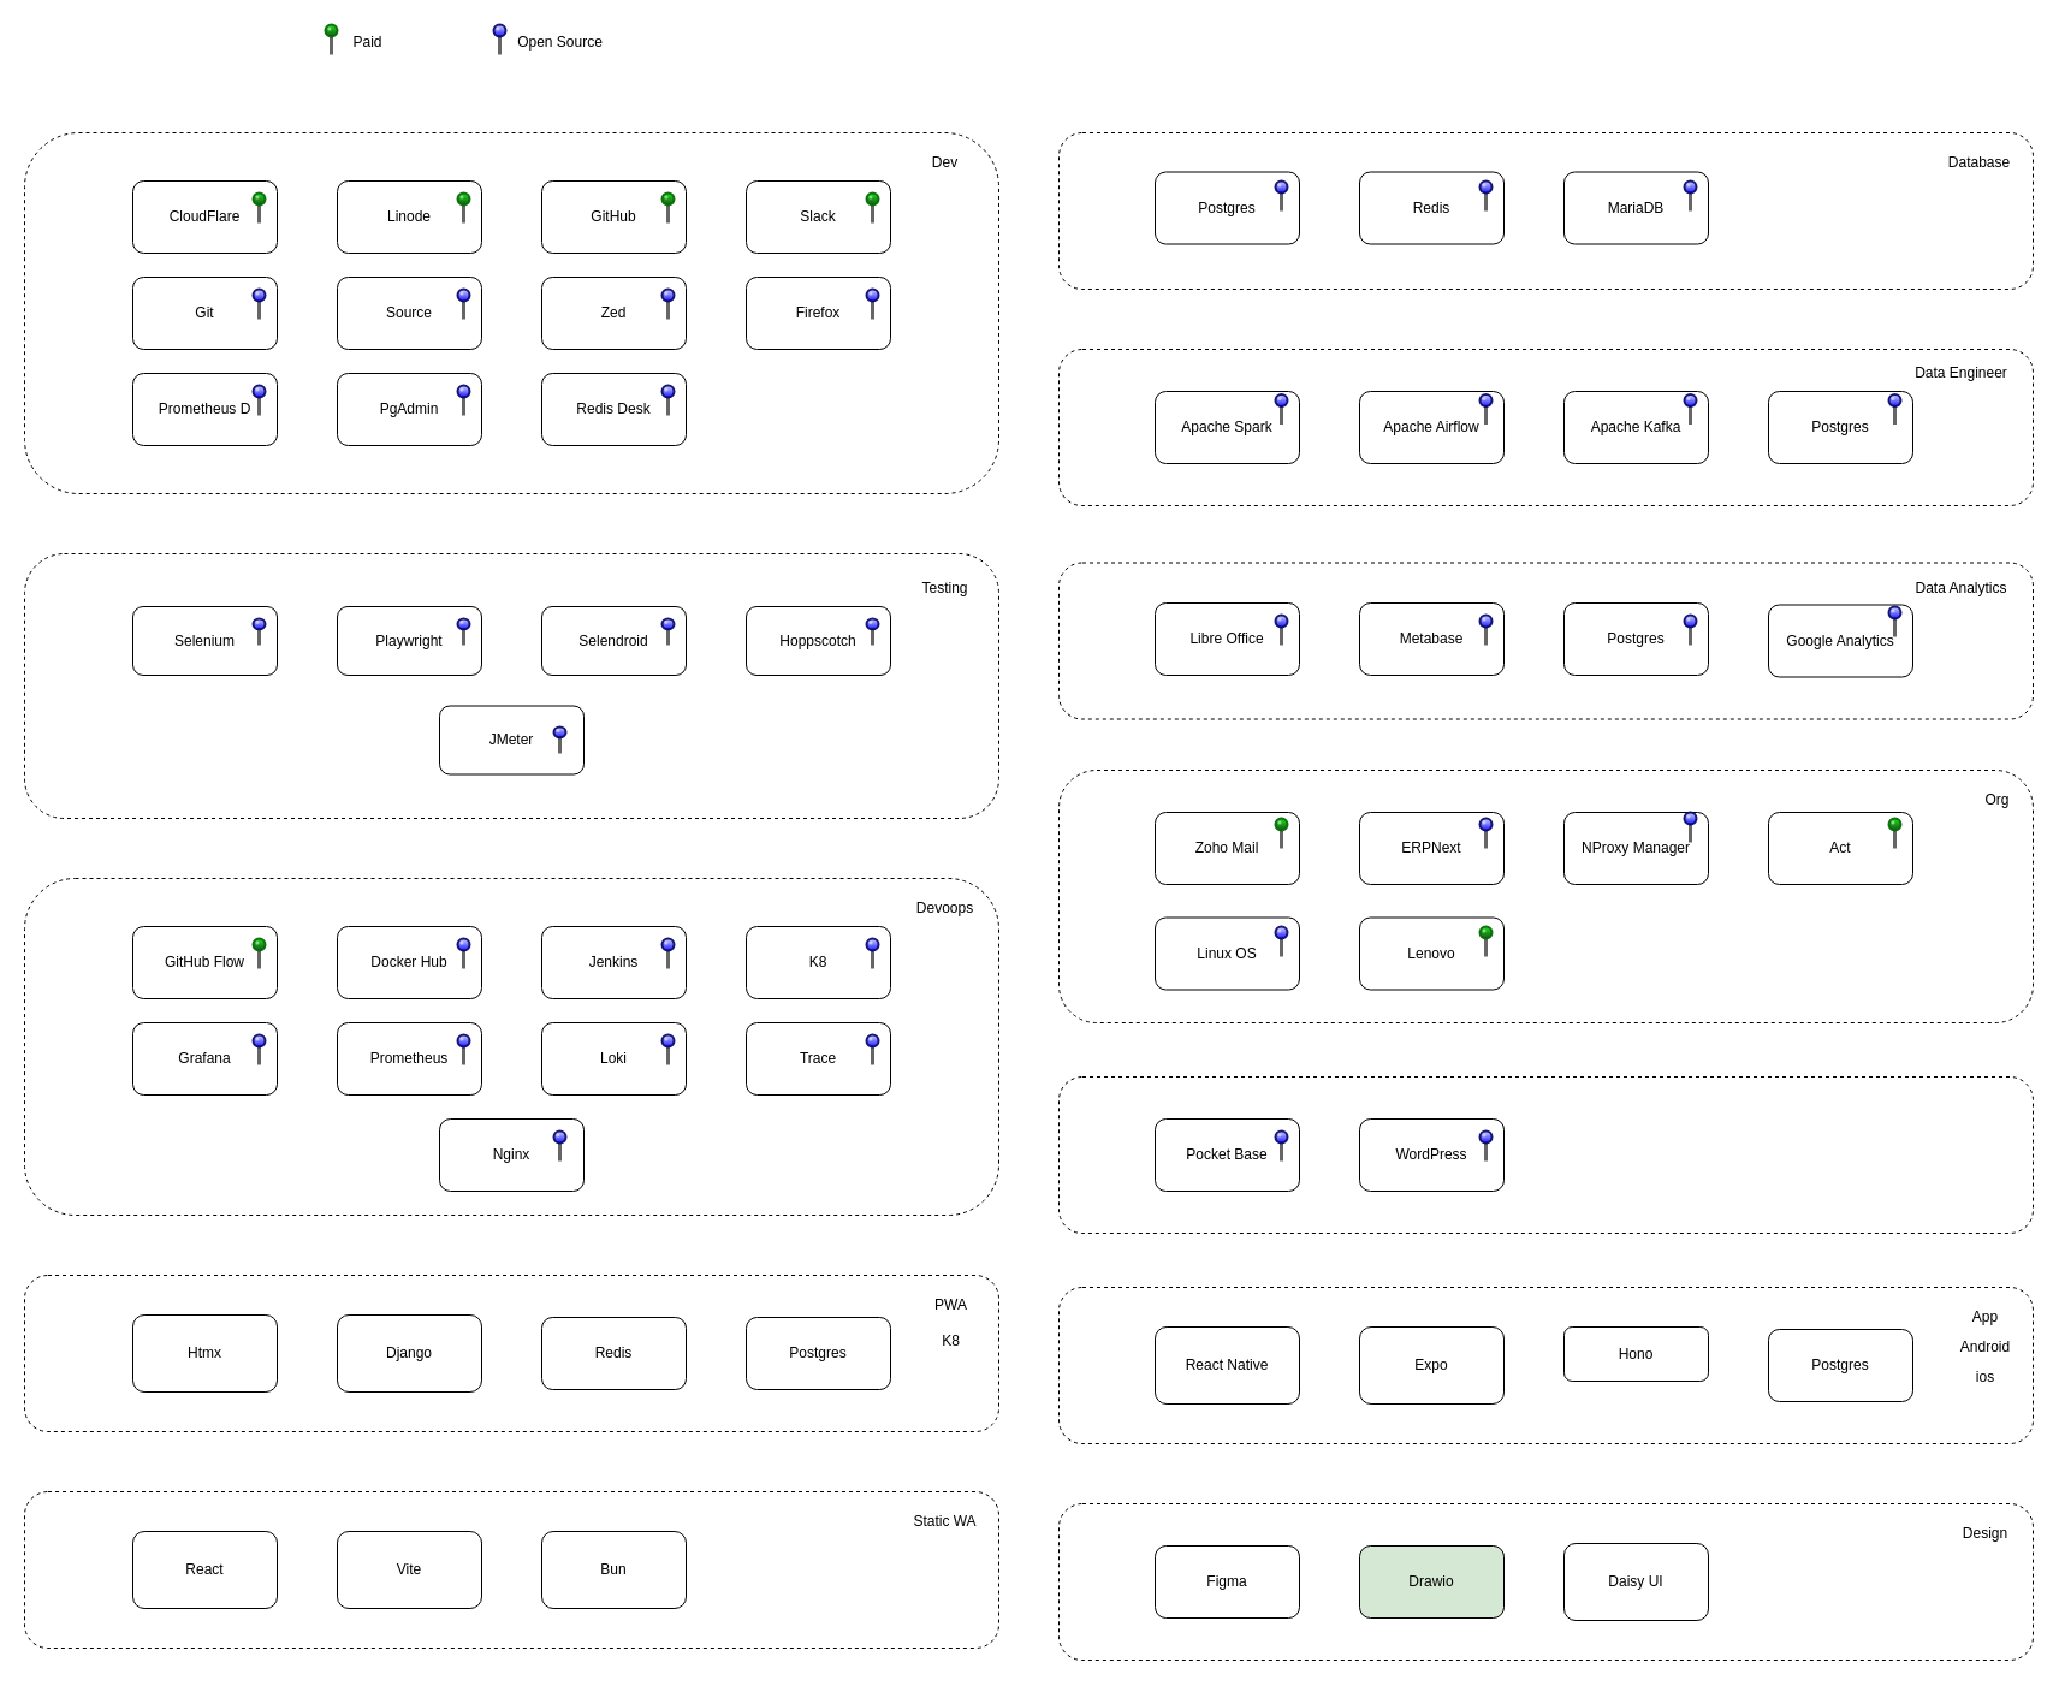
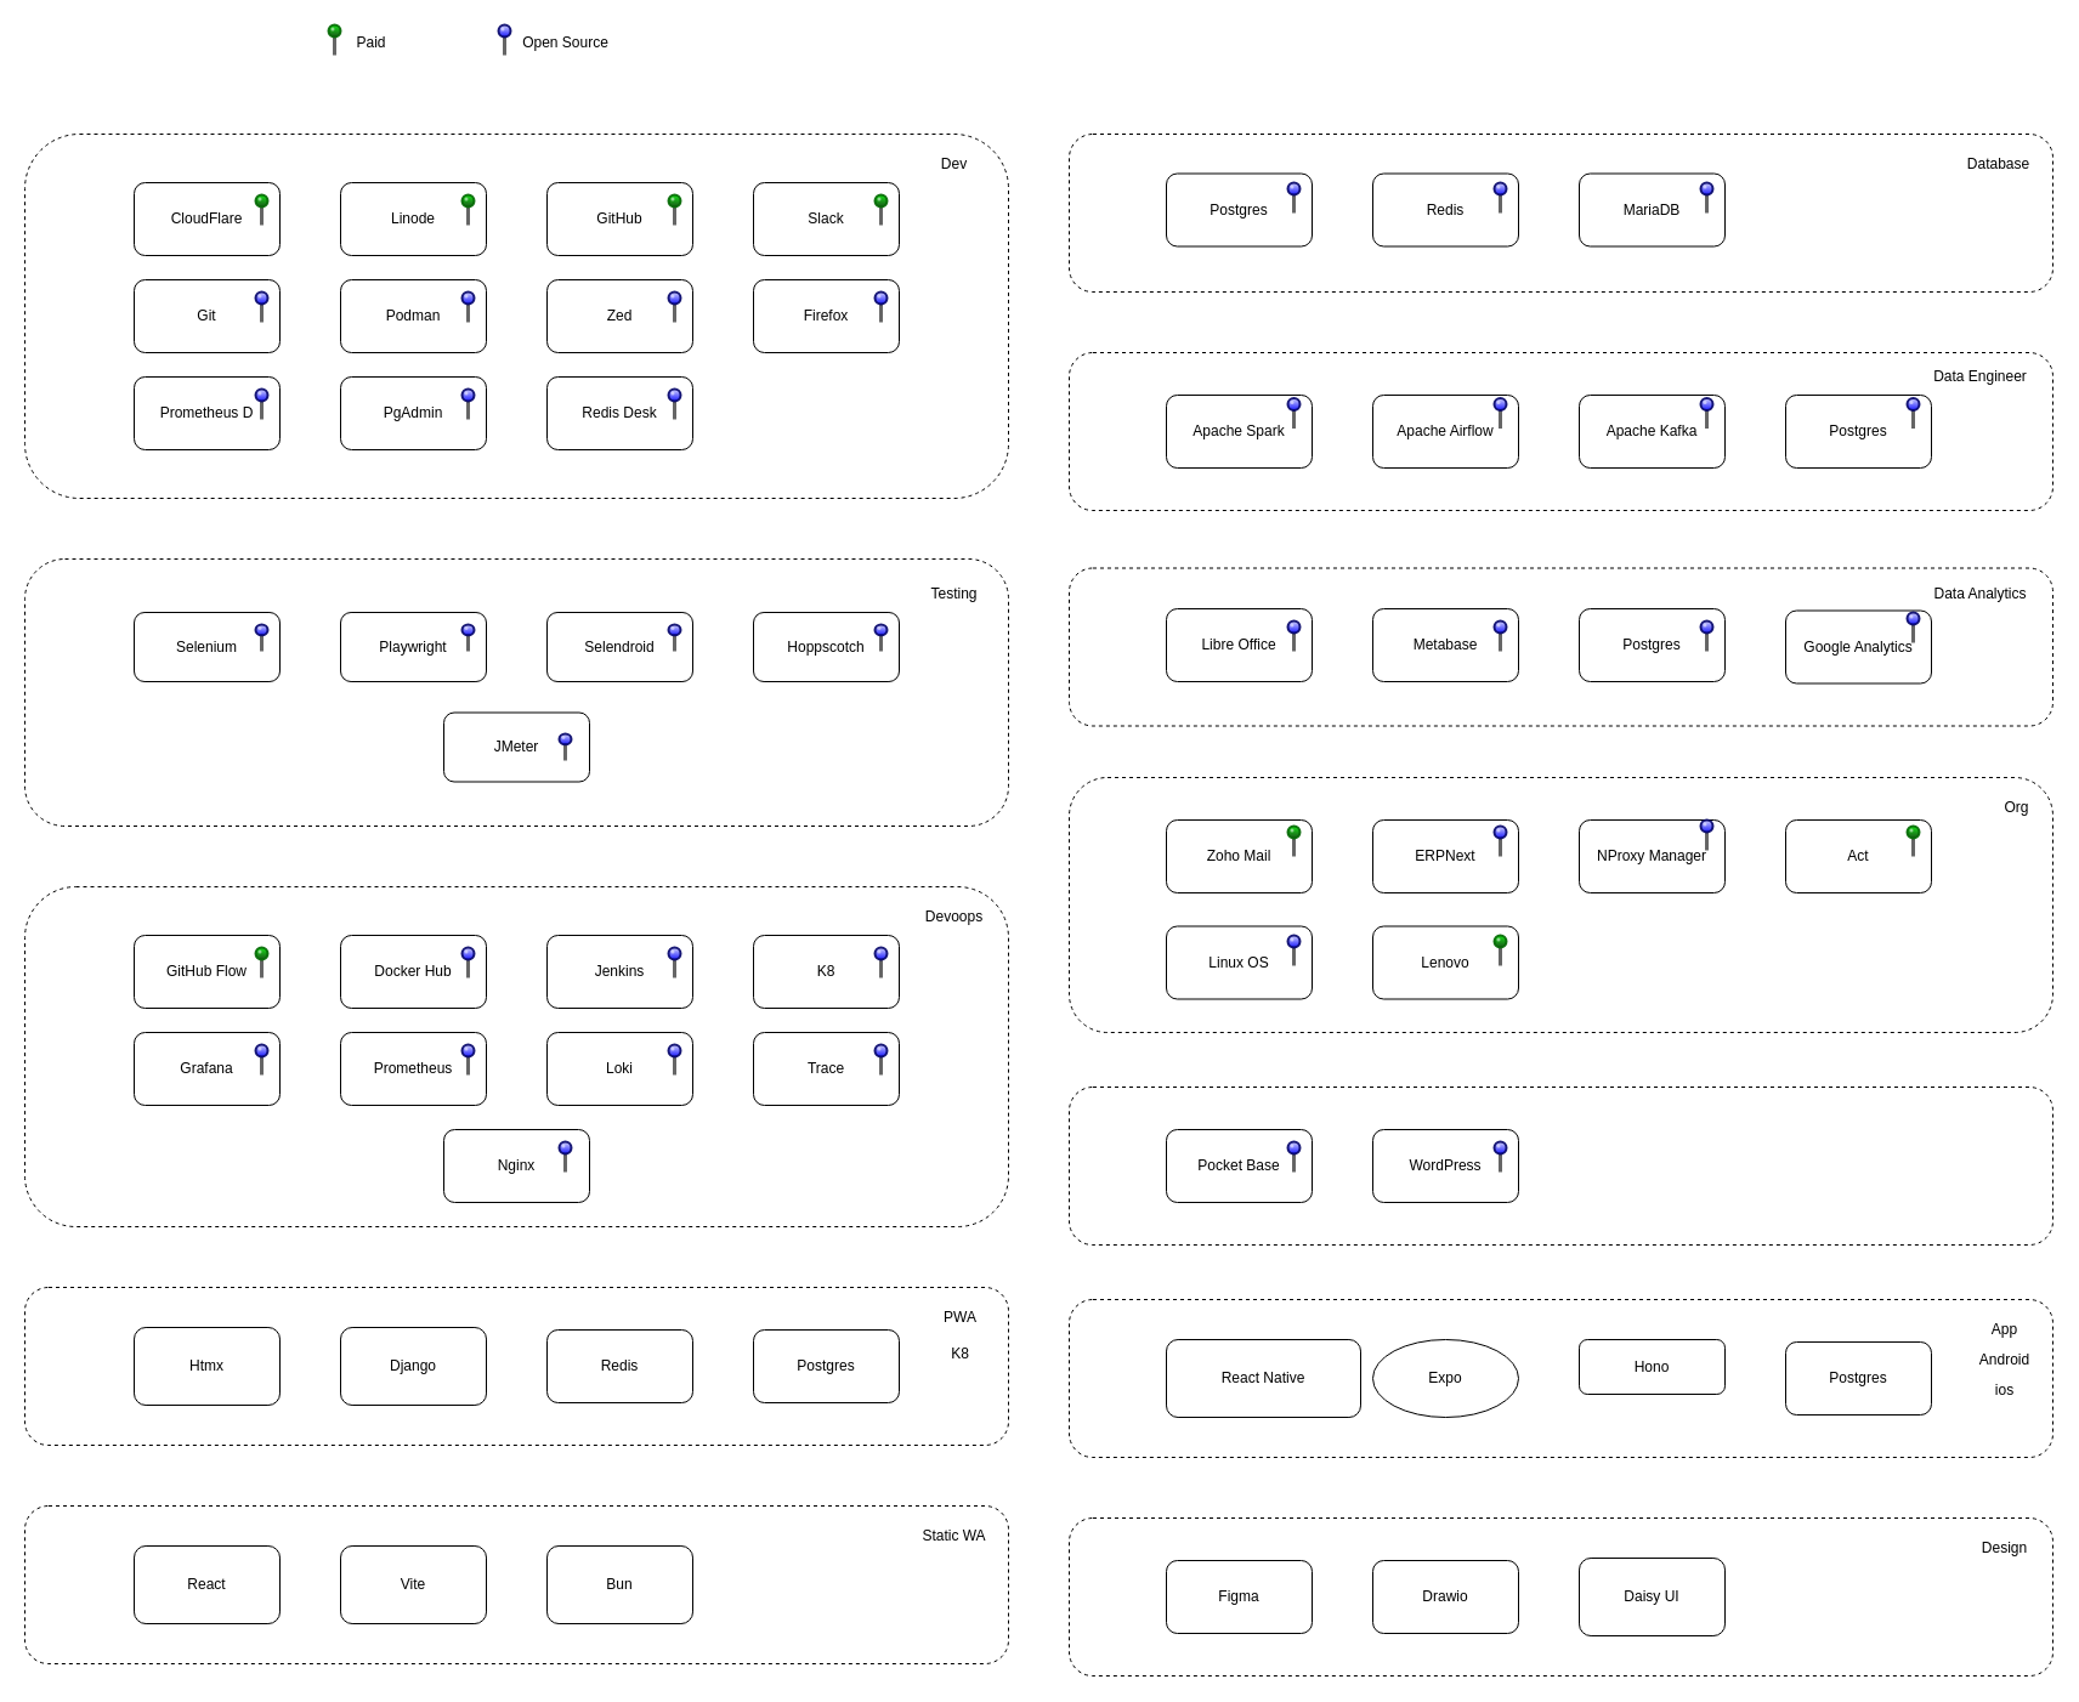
- <mxCell id="26" value="Source" style="rounded=1;whiteSpace=wrap;html=1;" parent="1" vertex="1"><mxGeometry x="280" y="230" width="120" height="60" as="geometry" /></mxCell>
+ <mxCell id="26" value="Podman" style="rounded=1;whiteSpace=wrap;html=1;" parent="1" vertex="1"><mxGeometry x="280" y="230" width="120" height="60" as="geometry" /></mxCell>
- <mxCell id="117" value="React Native" style="rounded=1;whiteSpace=wrap;html=1;" parent="1" vertex="1"><mxGeometry x="960" y="1103" width="120" height="64" as="geometry" /></mxCell>
+ <mxCell id="117" value="React Native" style="rounded=1;whiteSpace=wrap;html=1;" parent="1" vertex="1"><mxGeometry x="960" y="1103" width="160" height="64" as="geometry" /></mxCell>
- <mxCell id="118" value="Expo" style="rounded=1;whiteSpace=wrap;html=1;" parent="1" vertex="1"><mxGeometry x="1130" y="1103" width="120" height="64" as="geometry" /></mxCell>
+ <mxCell id="118" value="Expo" style="ellipse;whiteSpace=wrap;html=1;" parent="1" vertex="1"><mxGeometry x="1130" y="1103" width="120" height="64" as="geometry" /></mxCell>
- <mxCell id="131" value="Drawio" style="rounded=1;whiteSpace=wrap;html=1;fillColor=#d5e8d4;" vertex="1" parent="1"><mxGeometry x="1130" y="1285" width="120" height="60" as="geometry" /></mxCell>
+ <mxCell id="131" value="Drawio" style="rounded=1;whiteSpace=wrap;html=1;" vertex="1" parent="1"><mxGeometry x="1130" y="1285" width="120" height="60" as="geometry" /></mxCell>
